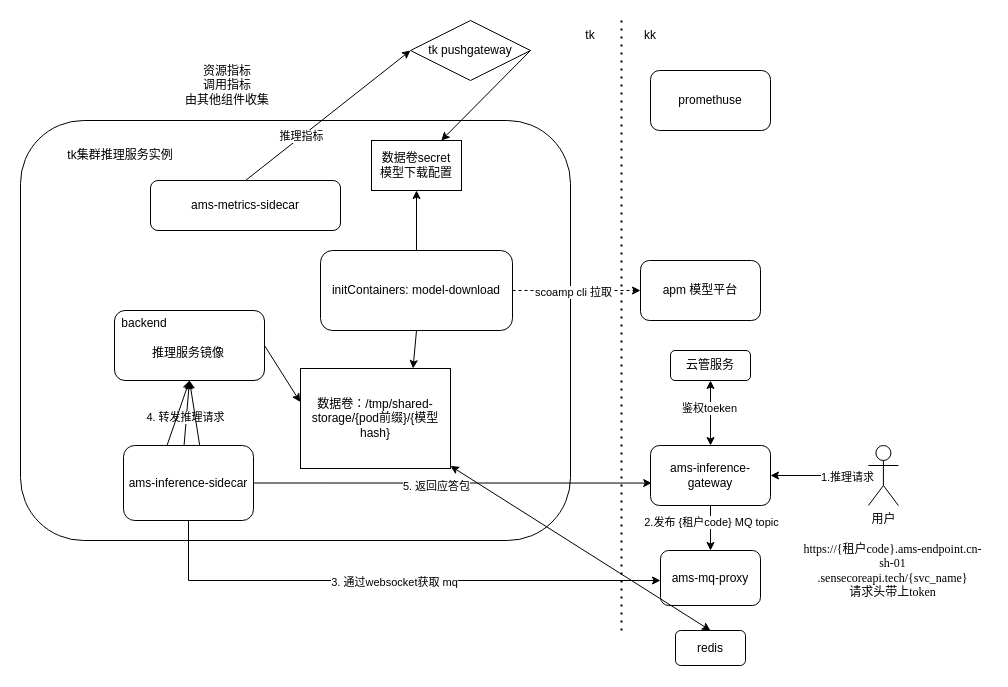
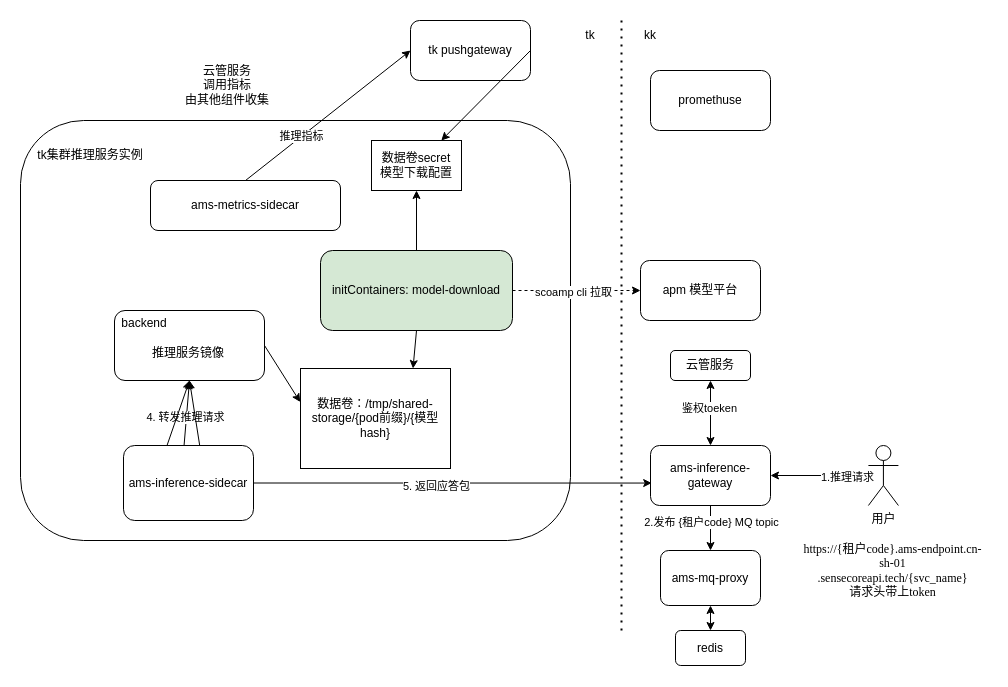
- <mxCell id="21" value="tk pushgateway" style="rhombus;whiteSpace=wrap;html=1;" parent="1" vertex="1"><mxGeometry x="410" y="20" width="120" height="60" as="geometry" /></mxCell>
+ <mxCell id="21" value="tk pushgateway" style="rounded=1;whiteSpace=wrap;html=1;" parent="1" vertex="1"><mxGeometry x="410" y="20" width="120" height="60" as="geometry" /></mxCell>
- <mxCell id="47" value="资源指标&lt;br&gt;调用指标&lt;br&gt;由其他组件收集" style="text;html=1;strokeColor=none;fillColor=none;align=center;verticalAlign=middle;whiteSpace=wrap;rounded=0;" parent="1" vertex="1"><mxGeometry x="174" y="70" width="106" height="30" as="geometry" /></mxCell>
+ <mxCell id="47" value="云管服务&lt;br&gt;调用指标&lt;br&gt;由其他组件收集" style="text;html=1;strokeColor=none;fillColor=none;align=center;verticalAlign=middle;whiteSpace=wrap;rounded=0;" parent="1" vertex="1"><mxGeometry x="174" y="70" width="106" height="30" as="geometry" /></mxCell>
- <mxCell id="8" value="tk集群推理服务实例" style="text;html=1;strokeColor=none;fillColor=none;align=center;verticalAlign=middle;whiteSpace=wrap;rounded=0;" parent="1" vertex="1"><mxGeometry x="60" y="140" width="120" height="30" as="geometry" /></mxCell>
+ <mxCell id="8" value="tk集群推理服务实例" style="text;html=1;strokeColor=none;fillColor=none;align=center;verticalAlign=middle;whiteSpace=wrap;rounded=0;" parent="1" vertex="1"><mxGeometry x="30" y="140" width="120" height="30" as="geometry" /></mxCell>
- <mxCell id="4" value="initContainers: model-download" style="rounded=1;whiteSpace=wrap;html=1;" parent="1" vertex="1"><mxGeometry x="320" y="250" width="192" height="80" as="geometry" /></mxCell>
+ <mxCell id="4" value="initContainers: model-download" style="rounded=1;whiteSpace=wrap;html=1;fillColor=#d5e8d4;" parent="1" vertex="1"><mxGeometry x="320" y="250" width="192" height="80" as="geometry" /></mxCell>
- <mxCell id="38" value="" style="endArrow=classic;startArrow=classic;html=1;rounded=0;exitX=0.5;exitY=0;exitDx=0;exitDy=0;" parent="1" source="37" target="14" edge="1"><mxGeometry width="50" height="50" relative="1" as="geometry"><mxPoint x="810" y="720" as="sourcePoint" /><mxPoint x="860" y="670" as="targetPoint" /></mxGeometry></mxCell>
+ <mxCell id="38" value="" style="endArrow=classic;startArrow=classic;html=1;rounded=0;entryX=0.5;entryY=1;entryDx=0;entryDy=0;exitX=0.5;exitY=0;exitDx=0;exitDy=0;" parent="1" source="37" target="16" edge="1"><mxGeometry width="50" height="50" relative="1" as="geometry"><mxPoint x="810" y="720" as="sourcePoint" /><mxPoint x="860" y="670" as="targetPoint" /></mxGeometry></mxCell>
- <mxCell id="26" value="" style="endArrow=classic;html=1;rounded=0;edgeStyle=orthogonalEdgeStyle;" parent="1" source="7" target="16" edge="1"><mxGeometry width="50" height="50" relative="1" as="geometry"><mxPoint x="330" y="640" as="sourcePoint" /><mxPoint x="380" y="590" as="targetPoint" /><Array as="points"><mxPoint x="188" y="580" /></Array></mxGeometry></mxCell>
- <mxCell id="27" value="3. 通过websocket获取 mq" style="edgeLabel;html=1;align=center;verticalAlign=middle;resizable=0;points=[];" parent="26" vertex="1" connectable="0"><mxGeometry x="-0.007" y="-1" relative="1" as="geometry"><mxPoint x="1" as="offset" /></mxGeometry></mxCell>
